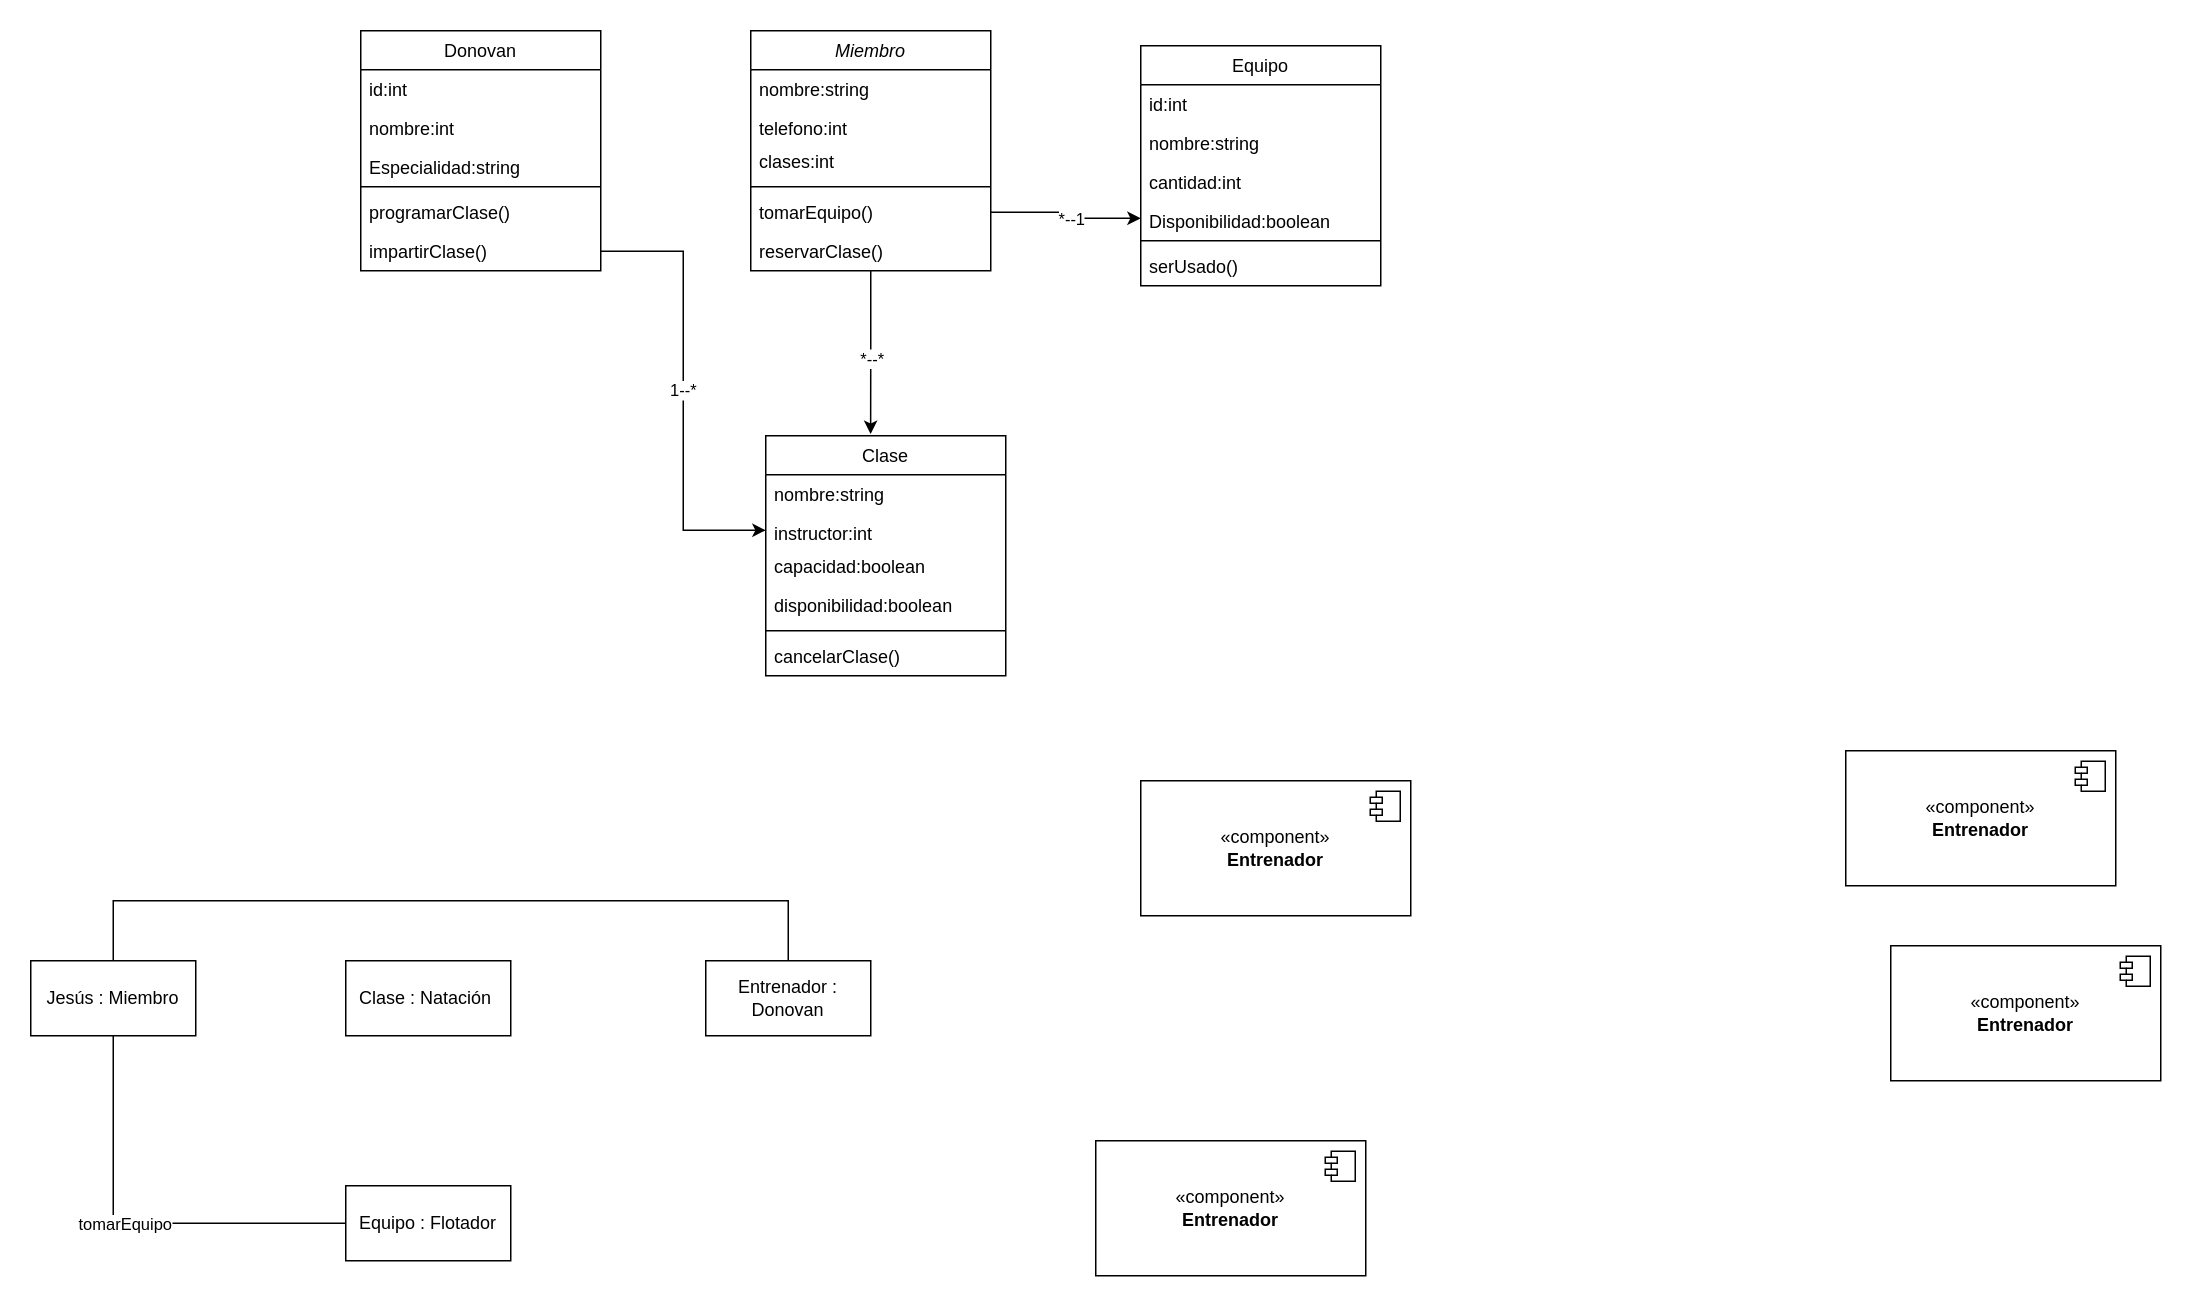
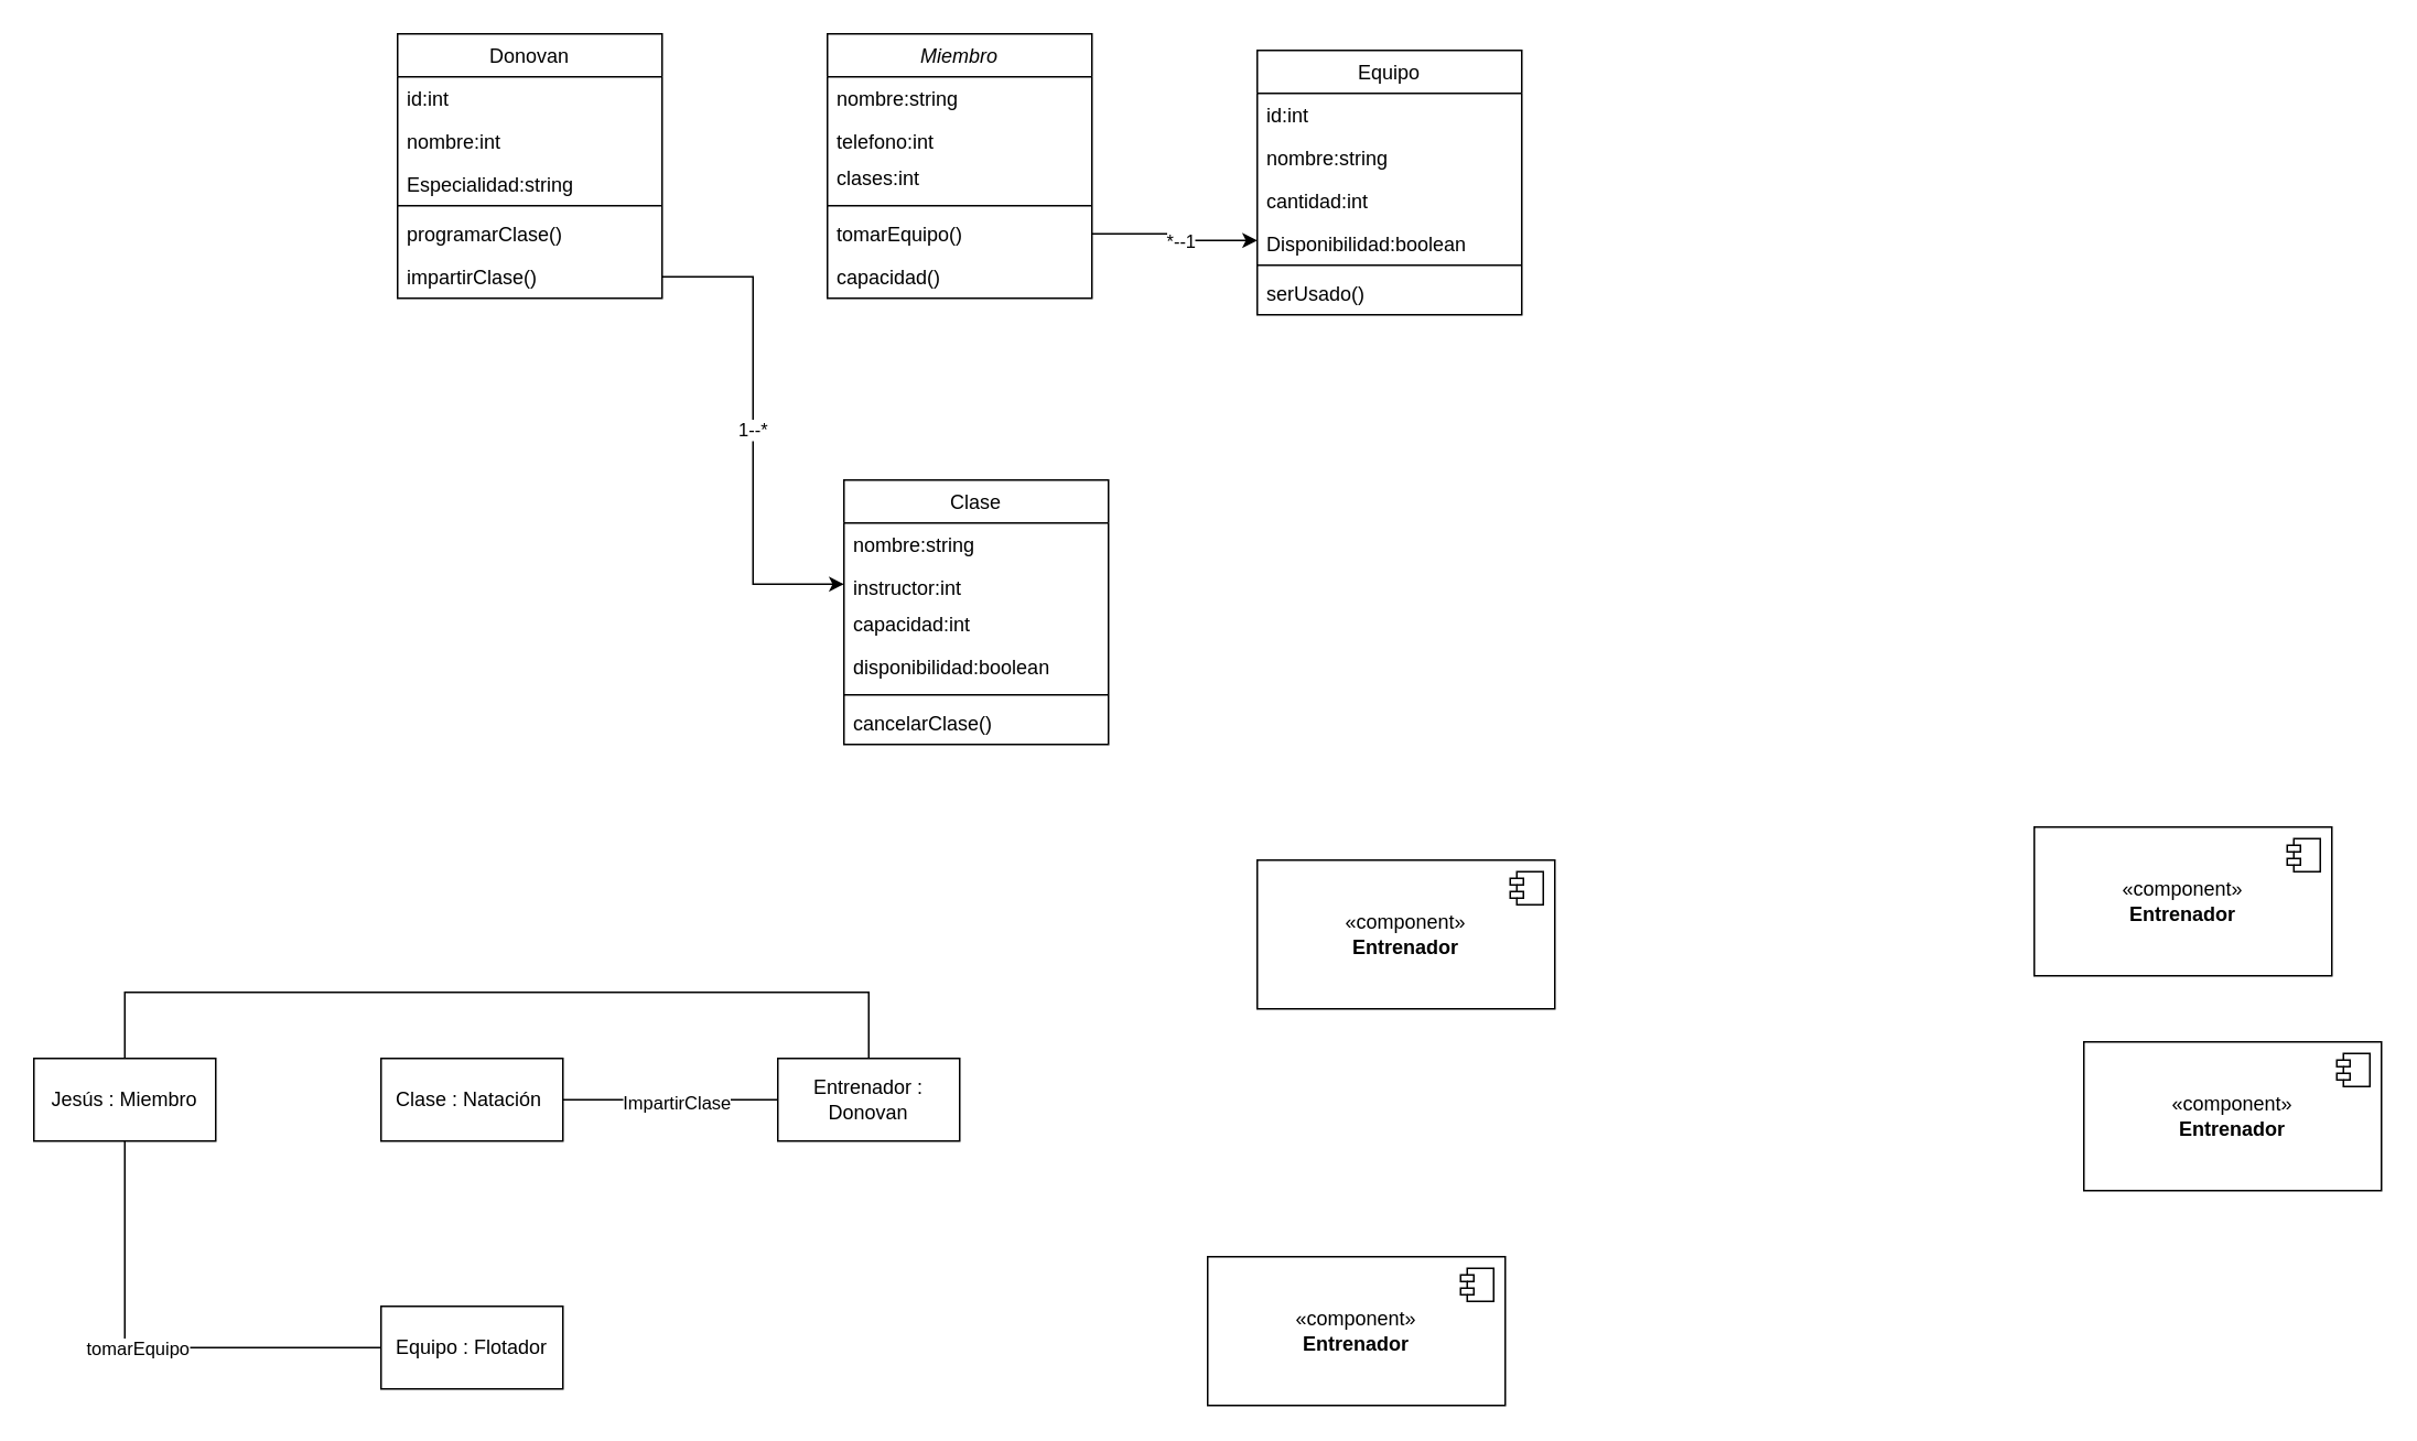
- <mxCell id="8" value="reservarClase()" style="text;align=left;verticalAlign=top;spacingLeft=4;spacingRight=4;overflow=hidden;rotatable=0;points=[[0,0.5],[1,0.5]];portConstraint=eastwest;rounded=0;shadow=0;html=0;" parent="2" vertex="1"><mxGeometry y="134" width="160" height="26" as="geometry" /></mxCell>
+ <mxCell id="8" value="capacidad()" style="text;align=left;verticalAlign=top;spacingLeft=4;spacingRight=4;overflow=hidden;rotatable=0;points=[[0,0.5],[1,0.5]];portConstraint=eastwest;rounded=0;shadow=0;html=0;" parent="2" vertex="1"><mxGeometry y="134" width="160" height="26" as="geometry" /></mxCell>
- <mxCell id="30" style="edgeStyle=orthogonalEdgeStyle;rounded=0;orthogonalLoop=1;jettySize=auto;html=1;entryX=0.437;entryY=-0.007;entryDx=0;entryDy=0;entryPerimeter=0;" parent="1" source="2" target="16" edge="1"><mxGeometry relative="1" as="geometry" /></mxCell>
- <mxCell id="31" value="*--*" style="edgeLabel;html=1;align=center;verticalAlign=middle;resizable=0;points=[];rotation=0;" parent="30" vertex="1" connectable="0"><mxGeometry x="0.088" y="1" relative="1" as="geometry"><mxPoint as="offset" /></mxGeometry></mxCell>
- <mxCell id="19" value="capacidad:boolean" style="text;align=left;verticalAlign=top;spacingLeft=4;spacingRight=4;overflow=hidden;rotatable=0;points=[[0,0.5],[1,0.5]];portConstraint=eastwest;rounded=0;shadow=0;html=0;" parent="16" vertex="1"><mxGeometry y="74" width="160" height="26" as="geometry" /></mxCell>
+ <mxCell id="19" value="capacidad:int" style="text;align=left;verticalAlign=top;spacingLeft=4;spacingRight=4;overflow=hidden;rotatable=0;points=[[0,0.5],[1,0.5]];portConstraint=eastwest;rounded=0;shadow=0;html=0;" parent="16" vertex="1"><mxGeometry y="74" width="160" height="26" as="geometry" /></mxCell>
+ <mxCell id="41" value="" style="endArrow=none;html=1;edgeStyle=orthogonalEdgeStyle;rounded=0;entryX=0;entryY=0.5;entryDx=0;entryDy=0;exitX=1;exitY=0.5;exitDx=0;exitDy=0;" parent="1" source="39" target="38" edge="1"><mxGeometry relative="1" as="geometry"><mxPoint x="410" y="590" as="sourcePoint" /><mxPoint x="570" y="590" as="targetPoint" /></mxGeometry></mxCell>
+ <mxCell id="42" value="ImpartirClase" style="edgeLabel;html=1;align=center;verticalAlign=middle;resizable=0;points=[];" parent="41" vertex="1" connectable="0"><mxGeometry x="0.046" relative="1" as="geometry"><mxPoint y="1" as="offset" /></mxGeometry></mxCell>
